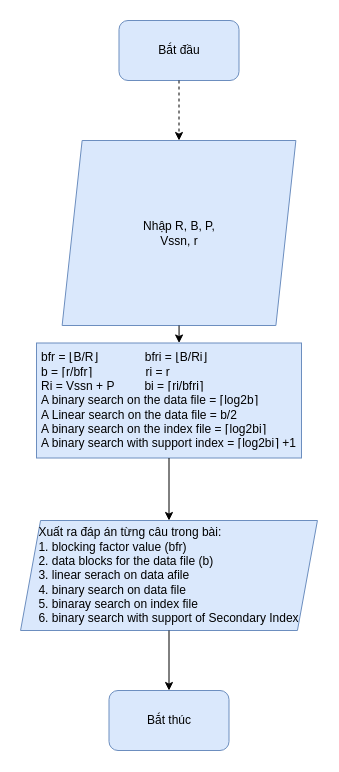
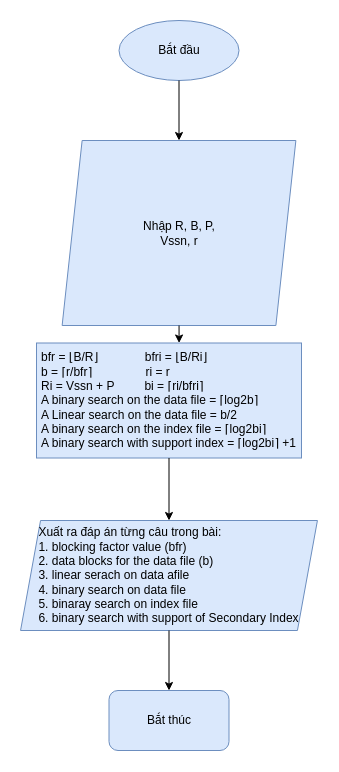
- <mxCell id="2" value="Bắt đầu" style="rounded=1;whiteSpace=wrap;html=1;fillColor=#dae8fc;strokeColor=#6c8ebf;" parent="1" vertex="1"><mxGeometry x="118.51" y="20" width="120" height="60" as="geometry" /></mxCell>
+ <mxCell id="2" value="Bắt đầu" style="ellipse;whiteSpace=wrap;html=1;fillColor=#dae8fc;strokeColor=#6c8ebf;" parent="1" vertex="1"><mxGeometry x="118.51" y="20" width="120" height="60" as="geometry" /></mxCell>
- <mxCell id="5" value="" style="endArrow=classic;html=1;rounded=0;dashed=1;" parent="1" source="2" target="3" edge="1"><mxGeometry width="50" height="50" relative="1" as="geometry"><mxPoint x="146" y="300" as="sourcePoint" /><mxPoint x="196" y="250" as="targetPoint" /></mxGeometry></mxCell>
+ <mxCell id="5" value="" style="endArrow=classic;html=1;rounded=0;" parent="1" source="2" target="3" edge="1"><mxGeometry width="50" height="50" relative="1" as="geometry"><mxPoint x="146" y="300" as="sourcePoint" /><mxPoint x="196" y="250" as="targetPoint" /></mxGeometry></mxCell>
